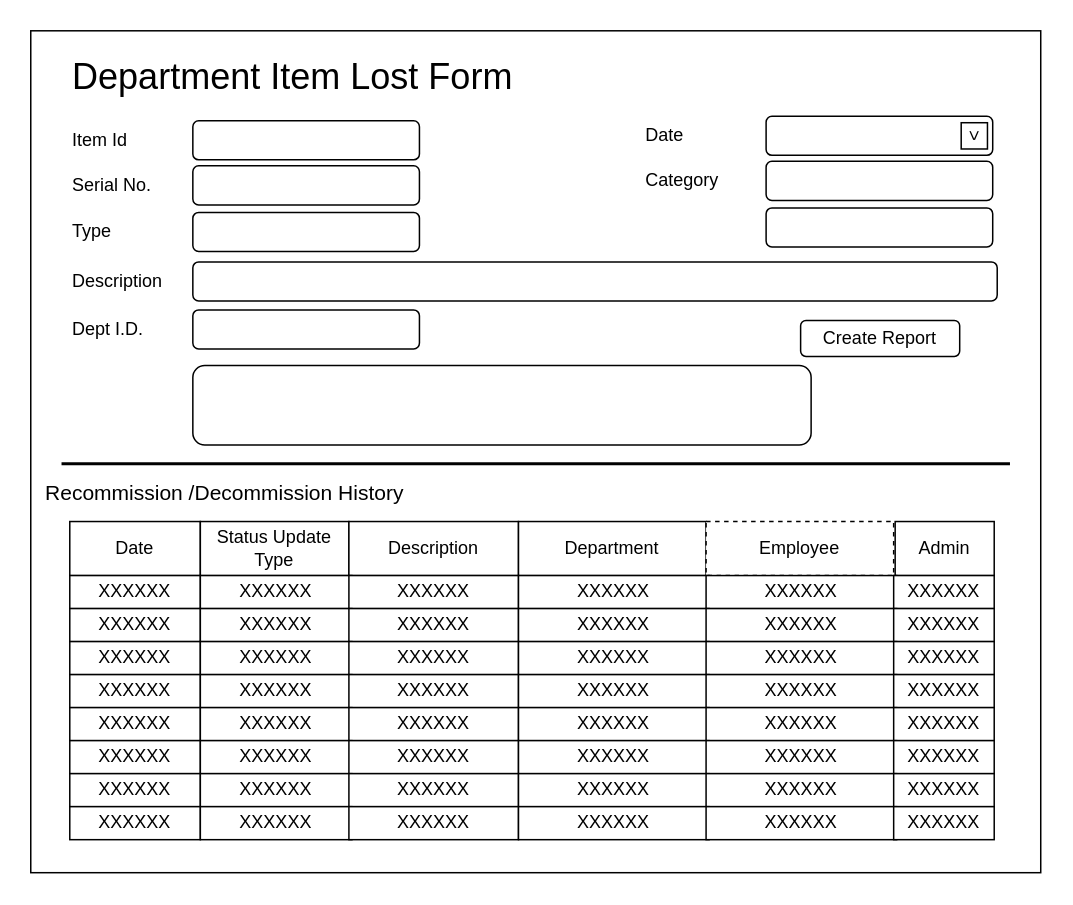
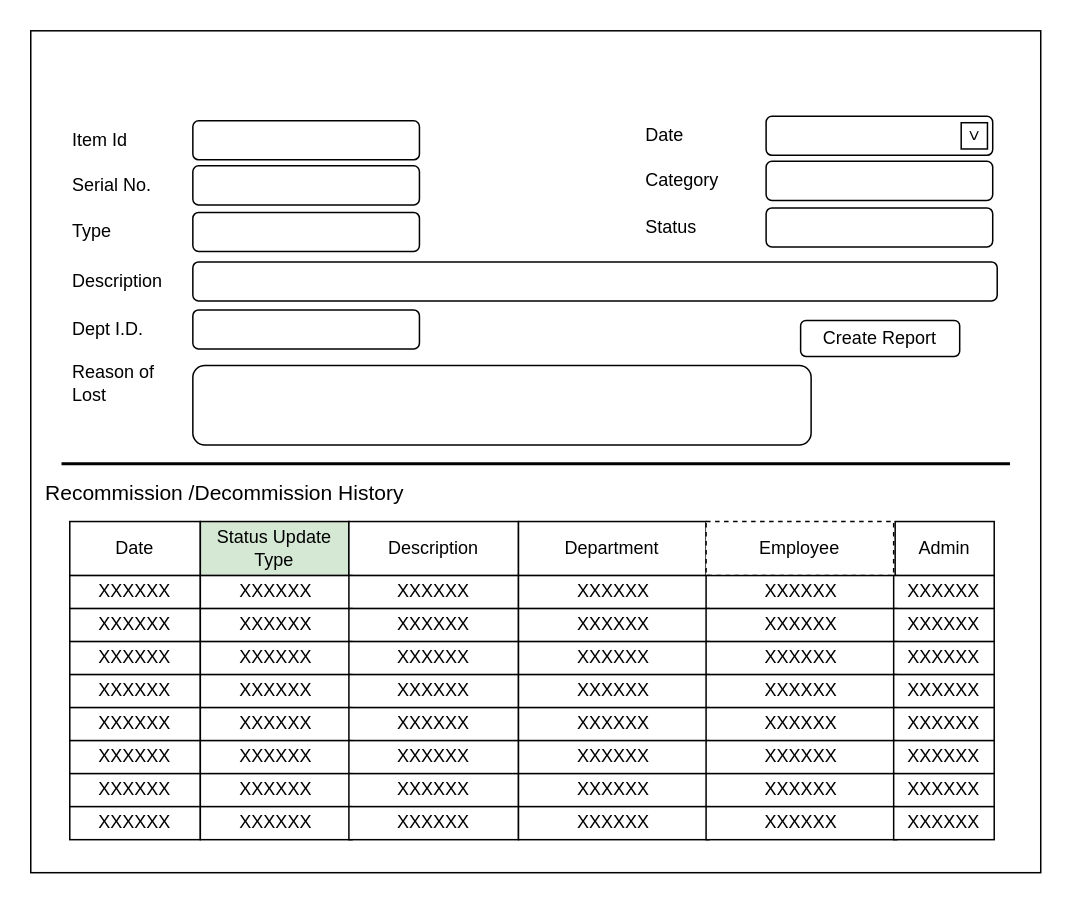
- <mxCell id="20" value="&lt;font style=&quot;font-size: 24px&quot;&gt;Department Item Lost Form&lt;/font&gt;" style="text;html=1;strokeColor=none;fillColor=none;align=left;verticalAlign=middle;whiteSpace=wrap;rounded=0;" parent="1" vertex="1"><mxGeometry x="46" y="41" width="416" height="20" as="geometry" /></mxCell>
+ <mxCell id="15" value="Status" style="text;html=1;strokeColor=none;fillColor=none;align=left;verticalAlign=middle;whiteSpace=wrap;rounded=0;" parent="1" vertex="1"><mxGeometry x="428" y="141" width="74" height="20" as="geometry" /></mxCell>
+ <mxCell id="77" value="Reason of Lost" style="text;html=1;strokeColor=none;fillColor=none;align=left;verticalAlign=middle;whiteSpace=wrap;rounded=0;" parent="1" vertex="1"><mxGeometry x="46" y="240.5" width="74" height="28" as="geometry" /></mxCell>
- <mxCell id="23" value="Status Update Type" style="rounded=0;whiteSpace=wrap;html=1;" parent="1" vertex="1"><mxGeometry x="133" y="347" width="99" height="36" as="geometry" /></mxCell>
+ <mxCell id="23" value="Status Update Type" style="rounded=0;whiteSpace=wrap;html=1;fillColor=#d5e8d4;" parent="1" vertex="1"><mxGeometry x="133" y="347" width="99" height="36" as="geometry" /></mxCell>
